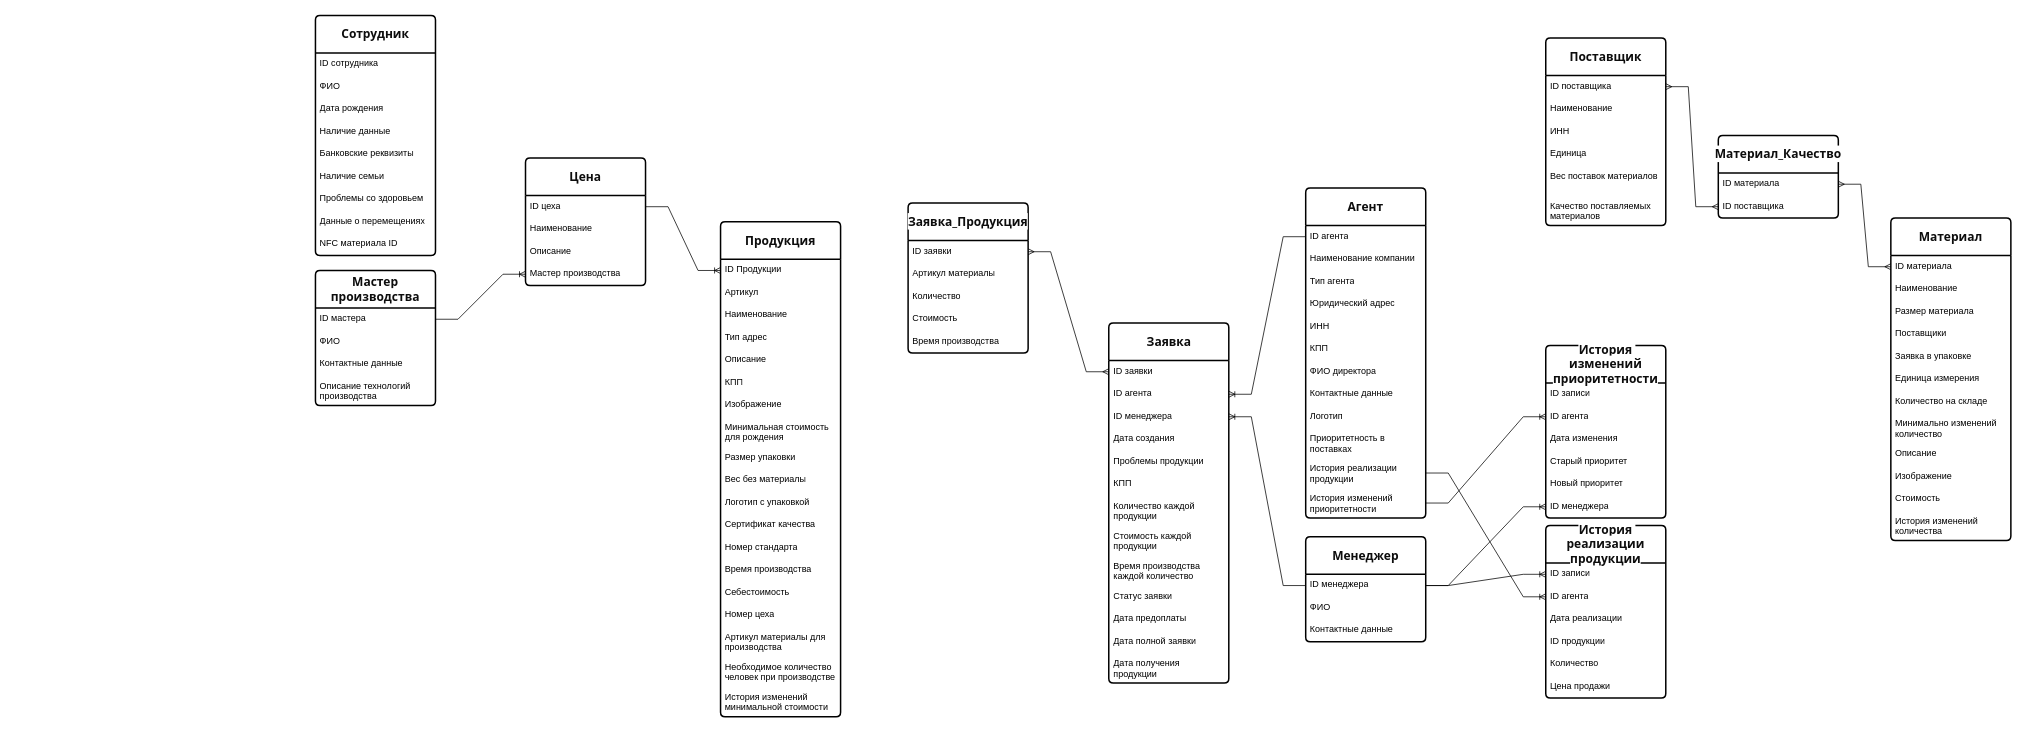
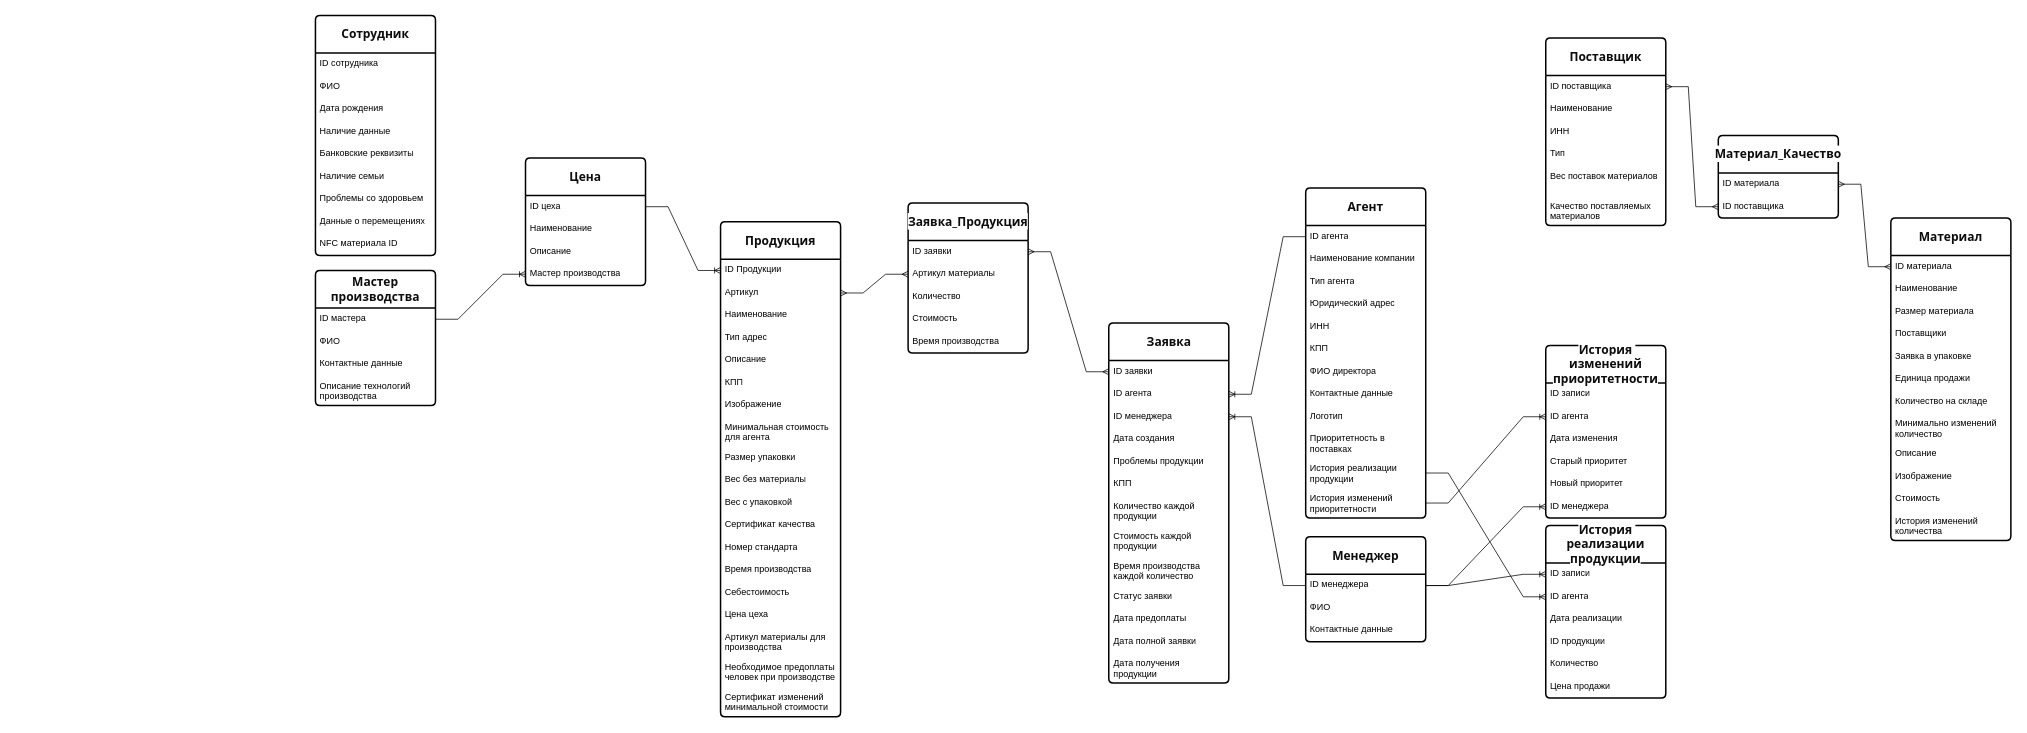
- <mxCell id="24" value="Единица" style="text;strokeColor=none;fillColor=none;spacingLeft=4;spacingRight=4;overflow=hidden;rotatable=0;points=[[0,0.5],[1,0.5]];portConstraint=eastwest;fontSize=12;whiteSpace=wrap;html=1;" vertex="1" parent="20"><mxGeometry y="140" width="160" height="30" as="geometry" /></mxCell>
+ <mxCell id="24" value="Тип" style="text;strokeColor=none;fillColor=none;spacingLeft=4;spacingRight=4;overflow=hidden;rotatable=0;points=[[0,0.5],[1,0.5]];portConstraint=eastwest;fontSize=12;whiteSpace=wrap;html=1;" vertex="1" parent="20"><mxGeometry y="140" width="160" height="30" as="geometry" /></mxCell>
+ <mxCell id="118" value="" style="edgeStyle=entityRelationEdgeStyle;fontSize=12;html=1;endArrow=ERmany;startArrow=ERmany;rounded=0;exitX=1;exitY=0.5;exitDx=0;exitDy=0;entryX=0;entryY=0.5;entryDx=0;entryDy=0;" edge="1" parent="1" source="36" target="112"><mxGeometry width="100" height="100" relative="1" as="geometry"><mxPoint x="1080" y="280" as="sourcePoint" /><mxPoint x="1180" y="180" as="targetPoint" /><Array as="points"><mxPoint x="1140" y="300" /></Array></mxGeometry></mxCell>
- <mxCell id="89" value="Единица измерения" style="text;strokeColor=none;fillColor=none;spacingLeft=4;spacingRight=4;overflow=hidden;rotatable=0;points=[[0,0.5],[1,0.5]];portConstraint=eastwest;fontSize=12;whiteSpace=wrap;html=1;" vertex="1" parent="83"><mxGeometry y="200" width="160" height="30" as="geometry" /></mxCell>
+ <mxCell id="89" value="Единица продажи" style="text;strokeColor=none;fillColor=none;spacingLeft=4;spacingRight=4;overflow=hidden;rotatable=0;points=[[0,0.5],[1,0.5]];portConstraint=eastwest;fontSize=12;whiteSpace=wrap;html=1;" vertex="1" parent="83"><mxGeometry y="200" width="160" height="30" as="geometry" /></mxCell>
- <mxCell id="42" value="Минимальная стоимость для рождения" style="text;strokeColor=none;fillColor=none;spacingLeft=4;spacingRight=4;overflow=hidden;rotatable=0;points=[[0,0.5],[1,0.5]];portConstraint=eastwest;fontSize=12;whiteSpace=wrap;html=1;" vertex="1" parent="34"><mxGeometry y="260" width="160" height="40" as="geometry" /></mxCell>
+ <mxCell id="42" value="Минимальная стоимость для агента" style="text;strokeColor=none;fillColor=none;spacingLeft=4;spacingRight=4;overflow=hidden;rotatable=0;points=[[0,0.5],[1,0.5]];portConstraint=eastwest;fontSize=12;whiteSpace=wrap;html=1;" vertex="1" parent="34"><mxGeometry y="260" width="160" height="40" as="geometry" /></mxCell>
- <mxCell id="45" value="Логотип с упаковкой" style="text;strokeColor=none;fillColor=none;spacingLeft=4;spacingRight=4;overflow=hidden;rotatable=0;points=[[0,0.5],[1,0.5]];portConstraint=eastwest;fontSize=12;whiteSpace=wrap;html=1;" vertex="1" parent="34"><mxGeometry y="360" width="160" height="30" as="geometry" /></mxCell>
+ <mxCell id="45" value="Вес с упаковкой" style="text;strokeColor=none;fillColor=none;spacingLeft=4;spacingRight=4;overflow=hidden;rotatable=0;points=[[0,0.5],[1,0.5]];portConstraint=eastwest;fontSize=12;whiteSpace=wrap;html=1;" vertex="1" parent="34"><mxGeometry y="360" width="160" height="30" as="geometry" /></mxCell>
- <mxCell id="50" value="Номер цеха" style="text;strokeColor=none;fillColor=none;spacingLeft=4;spacingRight=4;overflow=hidden;rotatable=0;points=[[0,0.5],[1,0.5]];portConstraint=eastwest;fontSize=12;whiteSpace=wrap;html=1;" vertex="1" parent="34"><mxGeometry y="510" width="160" height="30" as="geometry" /></mxCell>
+ <mxCell id="50" value="Цена цеха" style="text;strokeColor=none;fillColor=none;spacingLeft=4;spacingRight=4;overflow=hidden;rotatable=0;points=[[0,0.5],[1,0.5]];portConstraint=eastwest;fontSize=12;whiteSpace=wrap;html=1;" vertex="1" parent="34"><mxGeometry y="510" width="160" height="30" as="geometry" /></mxCell>
- <mxCell id="52" value="Необходимое количество человек при производстве" style="text;strokeColor=none;fillColor=none;spacingLeft=4;spacingRight=4;overflow=hidden;rotatable=0;points=[[0,0.5],[1,0.5]];portConstraint=eastwest;fontSize=12;whiteSpace=wrap;html=1;" vertex="1" parent="34"><mxGeometry y="580" width="160" height="40" as="geometry" /></mxCell>
+ <mxCell id="52" value="Необходимое предоплаты человек при производстве" style="text;strokeColor=none;fillColor=none;spacingLeft=4;spacingRight=4;overflow=hidden;rotatable=0;points=[[0,0.5],[1,0.5]];portConstraint=eastwest;fontSize=12;whiteSpace=wrap;html=1;" vertex="1" parent="34"><mxGeometry y="580" width="160" height="40" as="geometry" /></mxCell>
- <mxCell id="53" value="История изменений минимальной стоимости" style="text;strokeColor=none;fillColor=none;spacingLeft=4;spacingRight=4;overflow=hidden;rotatable=0;points=[[0,0.5],[1,0.5]];portConstraint=eastwest;fontSize=12;whiteSpace=wrap;html=1;" vertex="1" parent="34"><mxGeometry y="620" width="160" height="40" as="geometry" /></mxCell>
+ <mxCell id="53" value="Сертификат изменений минимальной стоимости" style="text;strokeColor=none;fillColor=none;spacingLeft=4;spacingRight=4;overflow=hidden;rotatable=0;points=[[0,0.5],[1,0.5]];portConstraint=eastwest;fontSize=12;whiteSpace=wrap;html=1;" vertex="1" parent="34"><mxGeometry y="620" width="160" height="40" as="geometry" /></mxCell>
